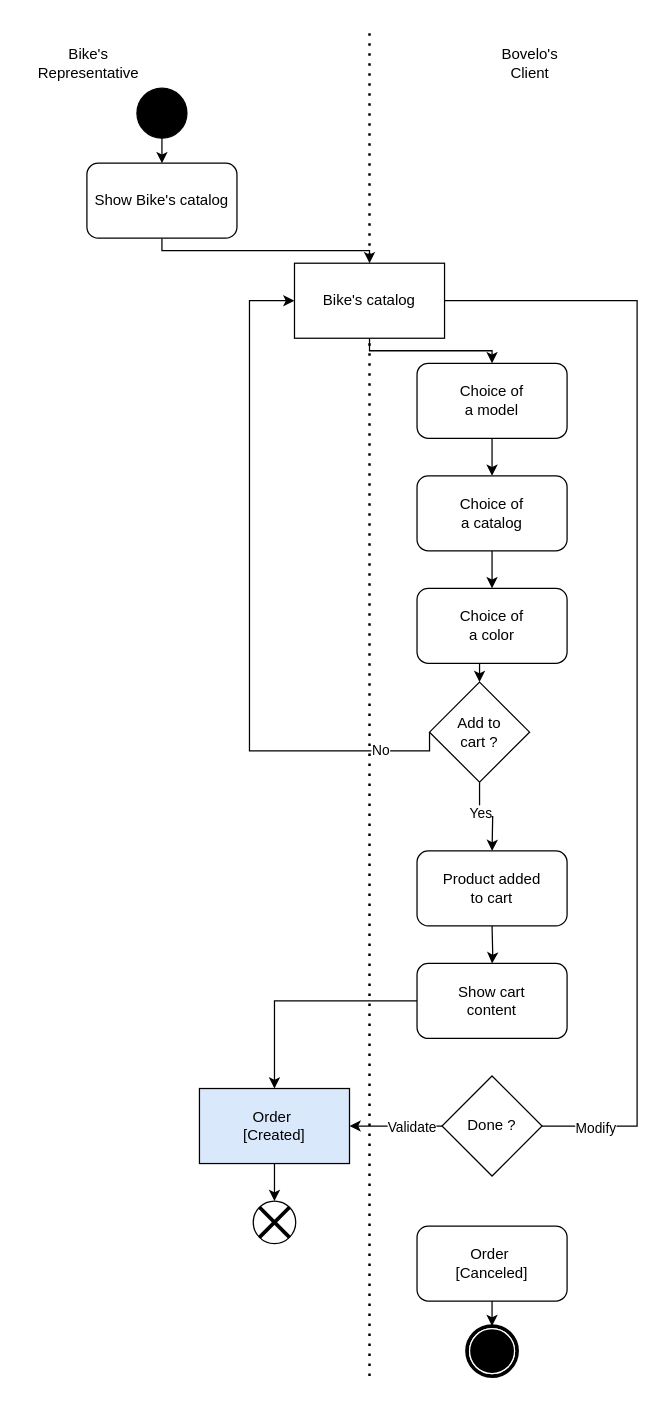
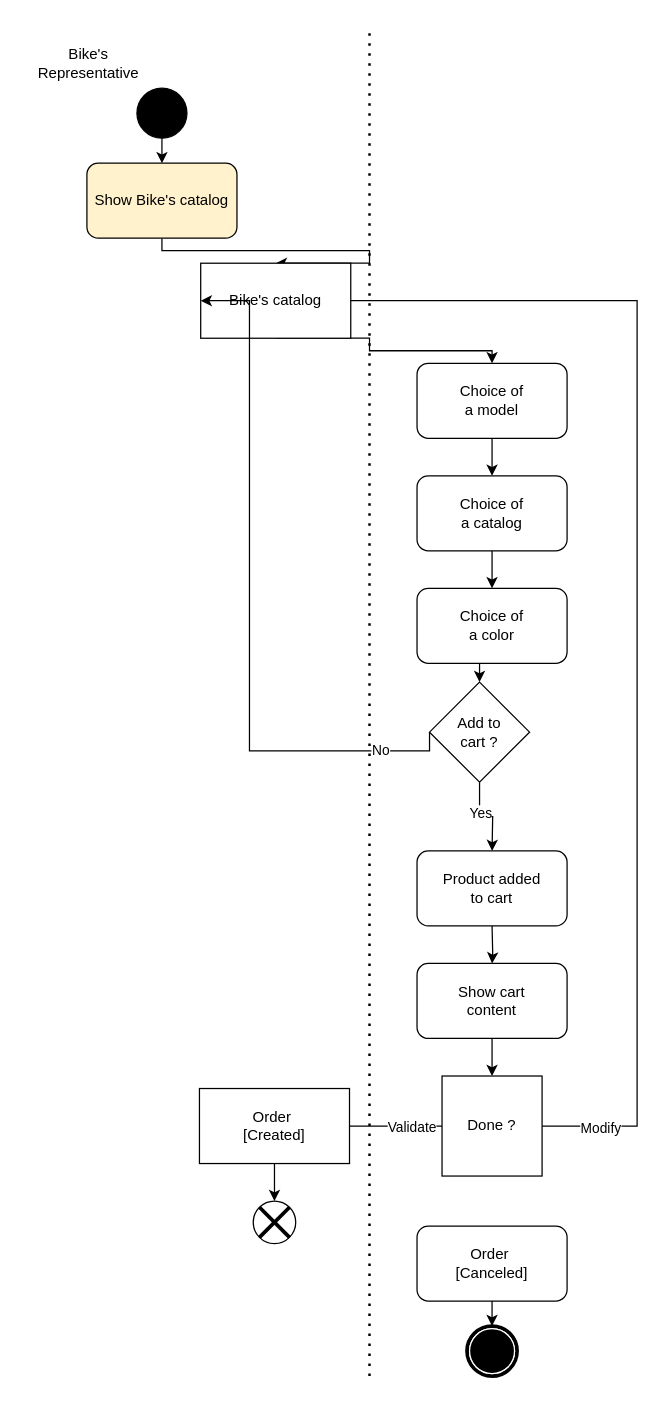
- <mxCell id="26" value="Bovelo's&lt;br&gt;Client" style="text;html=1;align=center;verticalAlign=middle;resizable=0;points=[];autosize=1;" parent="1" vertex="1"><mxGeometry x="393" y="35" width="60" height="30" as="geometry" /></mxCell>
- <mxCell id="32" value="&lt;span&gt;Show Bike's catalog&lt;/span&gt;" style="rounded=1;whiteSpace=wrap;html=1;" parent="1" vertex="1"><mxGeometry x="69" y="130" width="120" height="60" as="geometry" /></mxCell>
+ <mxCell id="32" value="&lt;span&gt;Show Bike's catalog&lt;/span&gt;" style="rounded=1;whiteSpace=wrap;html=1;fillColor=#fff2cc;" parent="1" vertex="1"><mxGeometry x="69" y="130" width="120" height="60" as="geometry" /></mxCell>
- <mxCell id="5" value="Bike's catalog" style="rounded=0;whiteSpace=wrap;html=1;" parent="1" vertex="1"><mxGeometry x="235" y="210" width="120" height="60" as="geometry" /></mxCell>
+ <mxCell id="5" value="Bike's catalog" style="rounded=0;whiteSpace=wrap;html=1;" parent="1" vertex="1"><mxGeometry x="160" y="210" width="120" height="60" as="geometry" /></mxCell>
- <mxCell id="15" value="" style="edgeStyle=orthogonalEdgeStyle;rounded=0;orthogonalLoop=1;jettySize=auto;html=1;" parent="1" source="16" target="24" edge="1"><mxGeometry relative="1" as="geometry" /></mxCell>
+ <mxCell id="15" value="" style="edgeStyle=orthogonalEdgeStyle;rounded=0;orthogonalLoop=1;jettySize=auto;html=1;" parent="1" source="16" target="21" edge="1"><mxGeometry relative="1" as="geometry" /></mxCell>
- <mxCell id="24" value="Order&amp;nbsp;&lt;br&gt;[Created]" style="rounded=0;whiteSpace=wrap;html=1;fillColor=#dae8fc;" parent="1" vertex="1"><mxGeometry x="159" y="870" width="120" height="60" as="geometry" /></mxCell>
+ <mxCell id="24" value="Order&amp;nbsp;&lt;br&gt;[Created]" style="rounded=0;whiteSpace=wrap;html=1;" parent="1" vertex="1"><mxGeometry x="159" y="870" width="120" height="60" as="geometry" /></mxCell>
- <mxCell id="17" value="" style="edgeStyle=orthogonalEdgeStyle;rounded=0;orthogonalLoop=1;jettySize=auto;html=1;" parent="1" source="21" target="24" edge="1"><mxGeometry relative="1" as="geometry" /></mxCell>
+ <mxCell id="17" value="" style="edgeStyle=orthogonalEdgeStyle;rounded=0;orthogonalLoop=1;jettySize=auto;html=1;endArrow=none;" parent="1" source="21" target="24" edge="1"><mxGeometry relative="1" as="geometry" /></mxCell>
- <mxCell id="21" value="Done ?" style="rhombus;whiteSpace=wrap;html=1;" parent="1" vertex="1"><mxGeometry x="353" y="860" width="80" height="80" as="geometry" /></mxCell>
+ <mxCell id="21" value="Done ?" style="whiteSpace=wrap;html=1;rounded=0;" parent="1" vertex="1"><mxGeometry x="353" y="860" width="80" height="80" as="geometry" /></mxCell>
